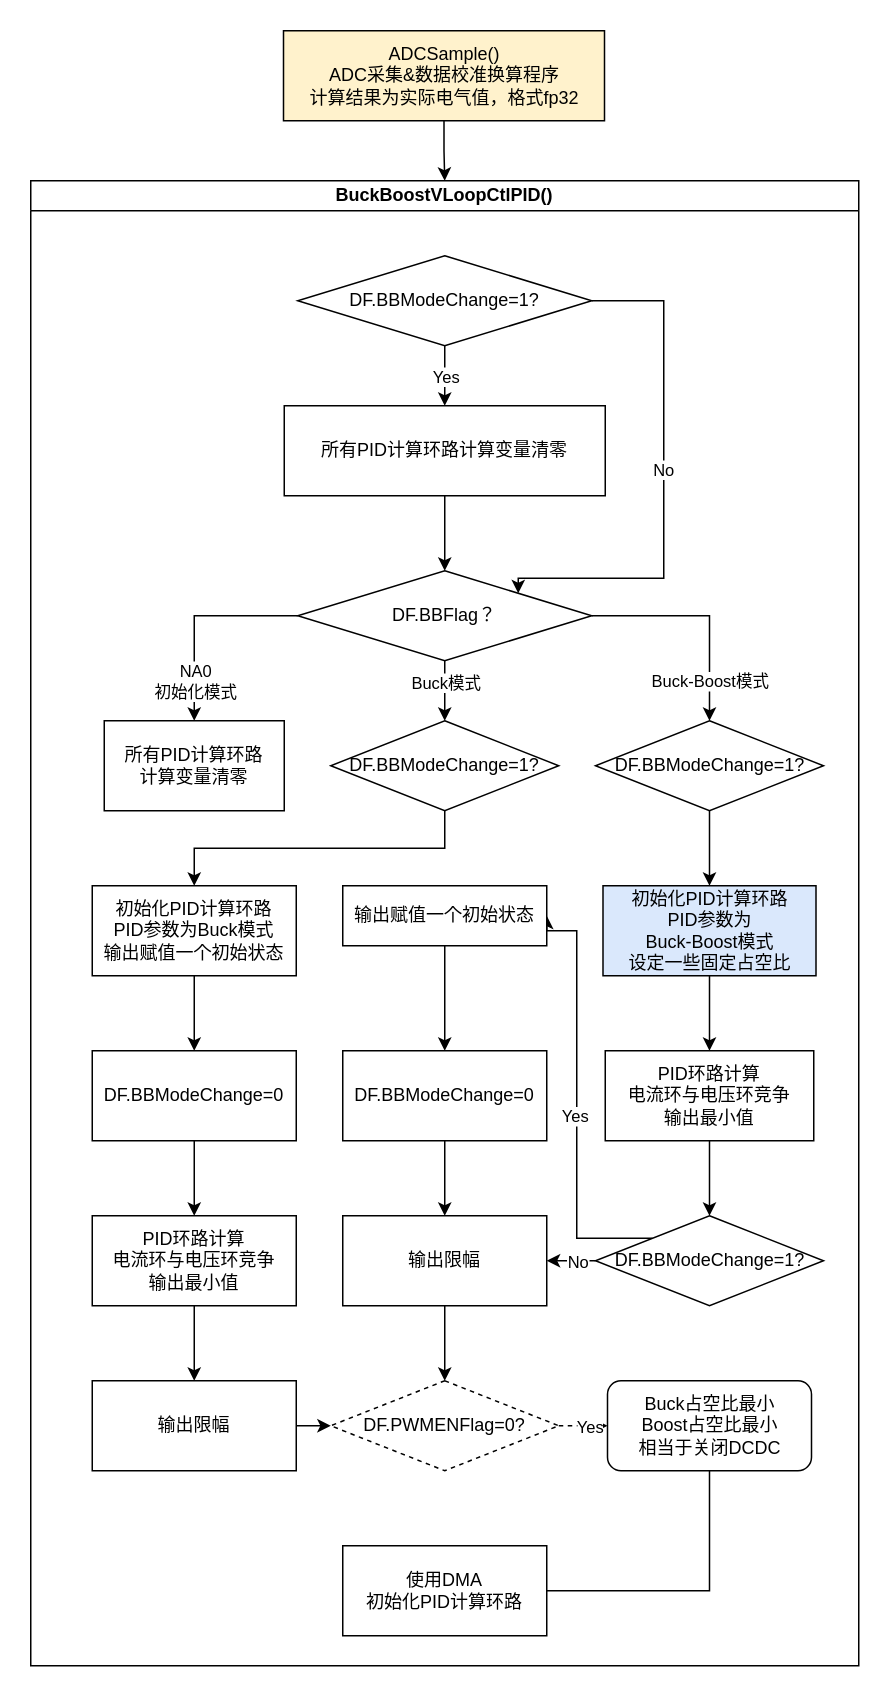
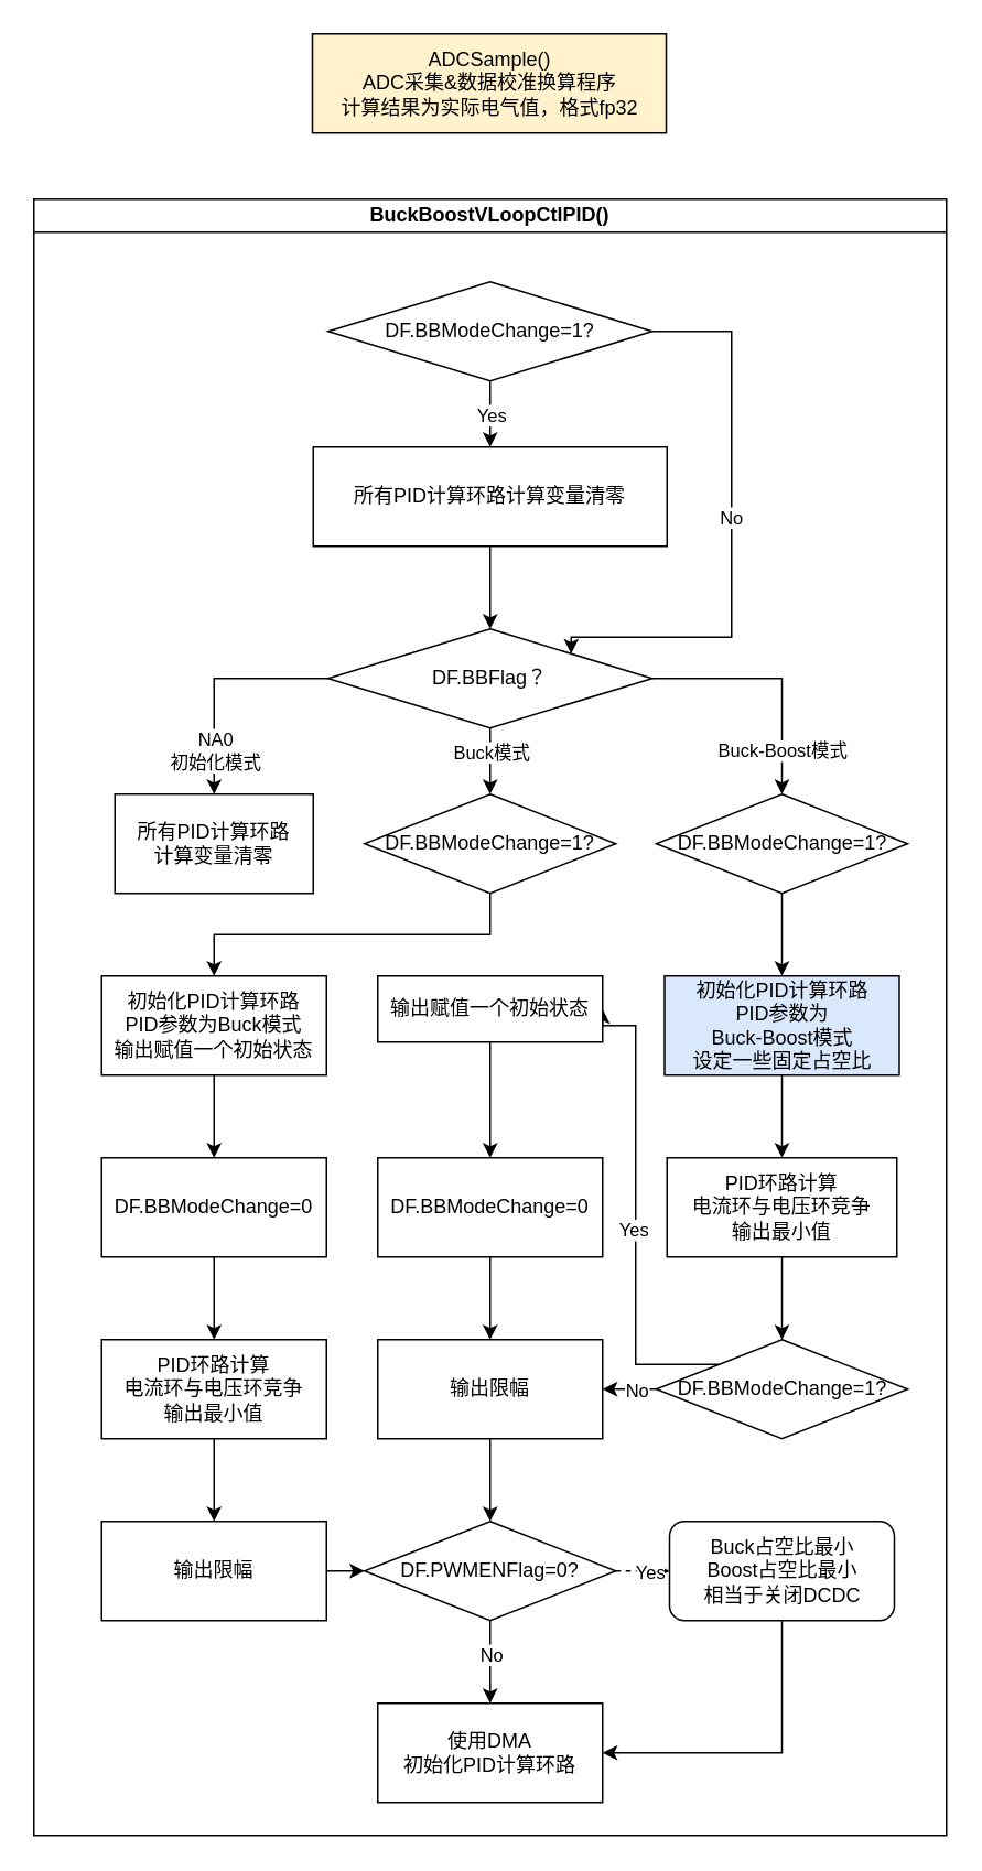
- <mxCell id="2" value="" style="edgeStyle=orthogonalEdgeStyle;rounded=0;orthogonalLoop=1;jettySize=auto;html=1;entryX=0.5;entryY=0;entryDx=0;entryDy=0;" edge="1" parent="1" source="3" target="4"><mxGeometry relative="1" as="geometry"><mxPoint x="295.25" y="130" as="targetPoint" /></mxGeometry></mxCell>
- <mxCell id="49" value="DF.PWMENFlag=0?" style="rhombus;whiteSpace=wrap;html=1;dashed=1;" vertex="1" parent="4"><mxGeometry x="200" y="800" width="152" height="60" as="geometry" /></mxCell>
+ <mxCell id="49" value="DF.PWMENFlag=0?" style="rhombus;whiteSpace=wrap;html=1;" vertex="1" parent="4"><mxGeometry x="200" y="800" width="152" height="60" as="geometry" /></mxCell>
+ <mxCell id="47" value="" style="edgeStyle=orthogonalEdgeStyle;rounded=0;orthogonalLoop=1;jettySize=auto;html=1;" edge="1" parent="4" source="49" target="54"><mxGeometry relative="1" as="geometry" /></mxCell>
+ <mxCell id="48" value="No" style="edgeLabel;html=1;align=center;verticalAlign=middle;resizable=0;points=[];" vertex="1" connectable="0" parent="47"><mxGeometry x="0.209" y="-1" relative="1" as="geometry"><mxPoint x="1" y="-10" as="offset" /></mxGeometry></mxCell>
- <mxCell id="50" style="edgeStyle=orthogonalEdgeStyle;rounded=0;orthogonalLoop=1;jettySize=auto;html=1;exitX=0.5;exitY=1;exitDx=0;exitDy=0;entryX=1;entryY=0.5;entryDx=0;entryDy=0;endArrow=none;" edge="1" parent="4" source="51" target="54"><mxGeometry relative="1" as="geometry" /></mxCell>
+ <mxCell id="50" style="edgeStyle=orthogonalEdgeStyle;rounded=0;orthogonalLoop=1;jettySize=auto;html=1;exitX=0.5;exitY=1;exitDx=0;exitDy=0;entryX=1;entryY=0.5;entryDx=0;entryDy=0;" edge="1" parent="4" source="51" target="54"><mxGeometry relative="1" as="geometry" /></mxCell>
